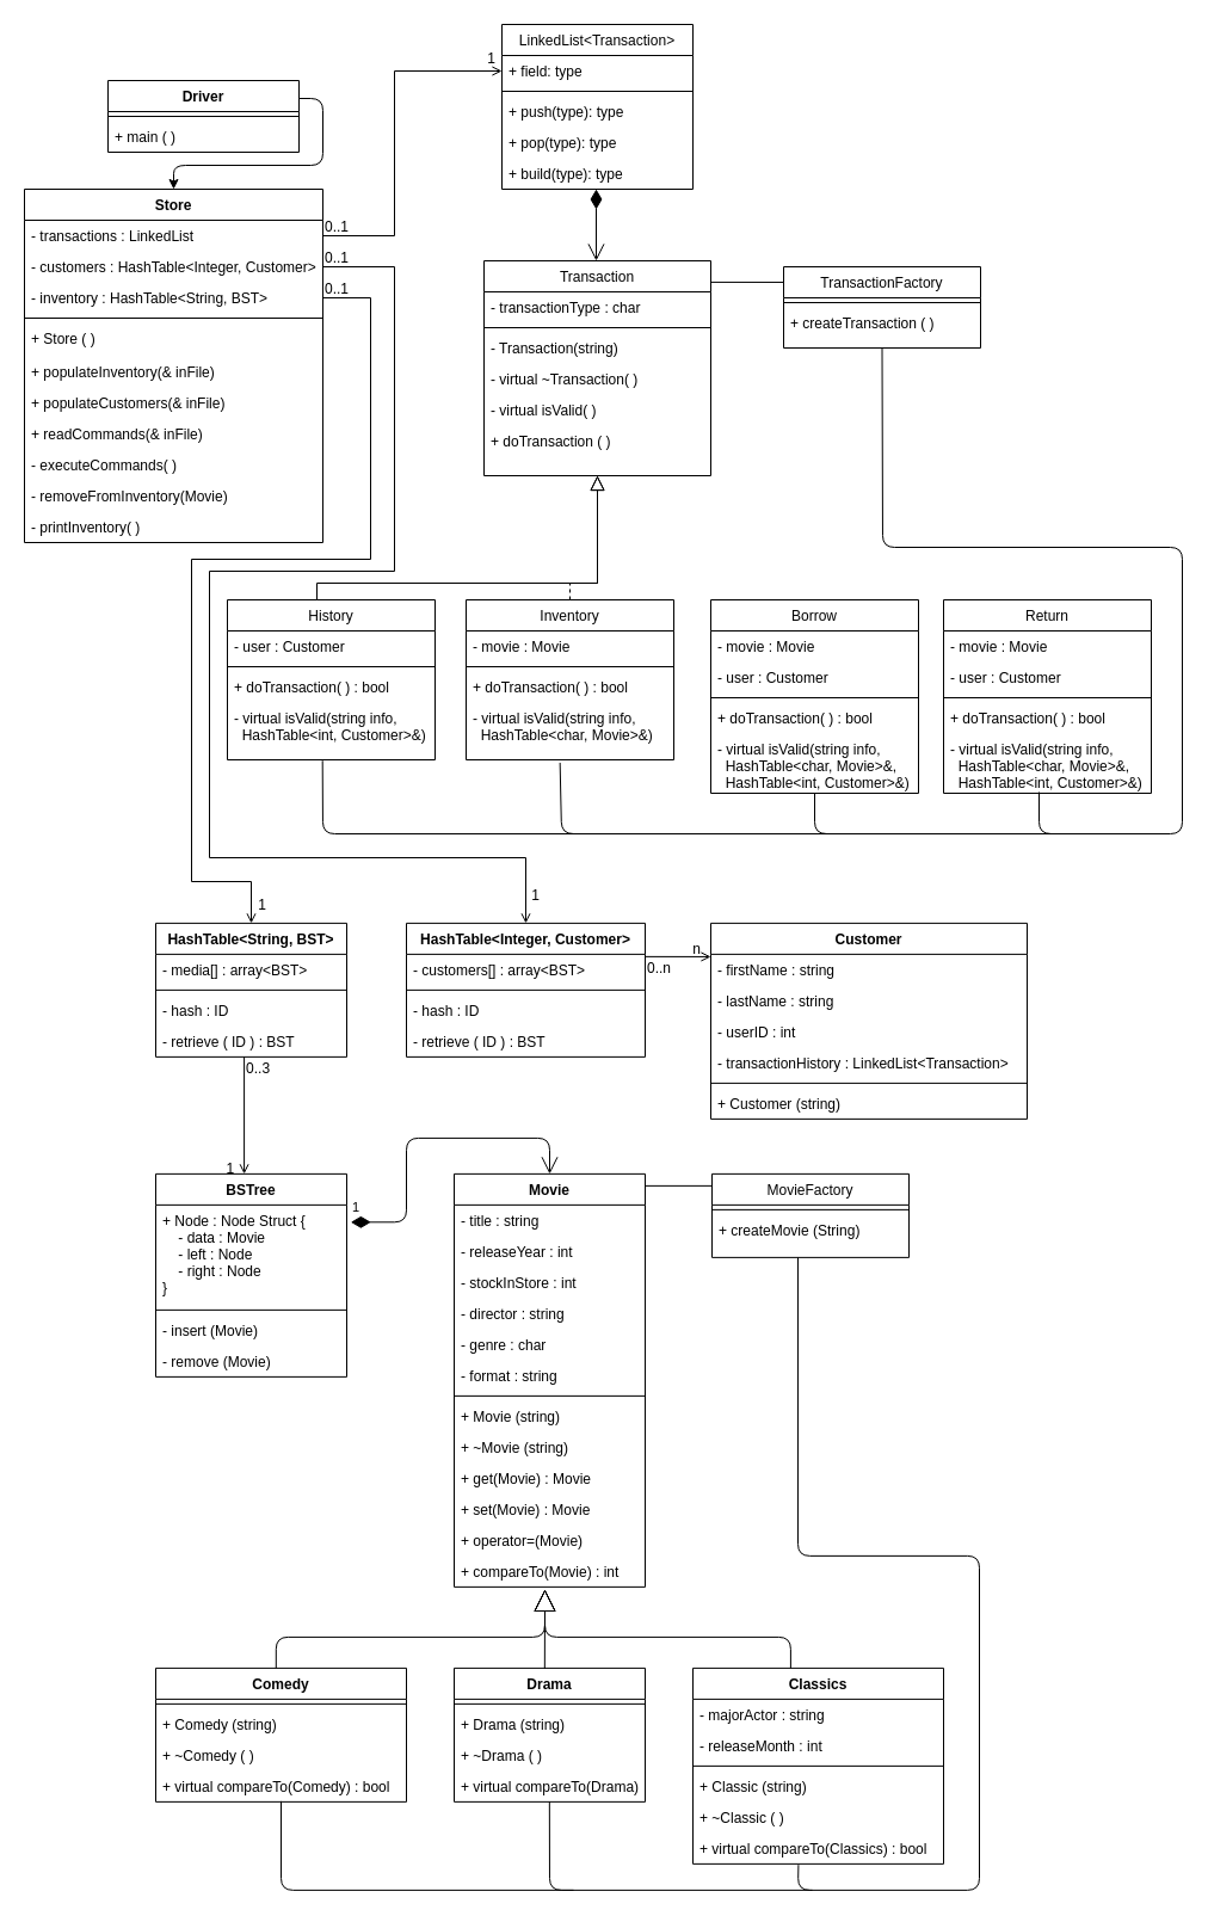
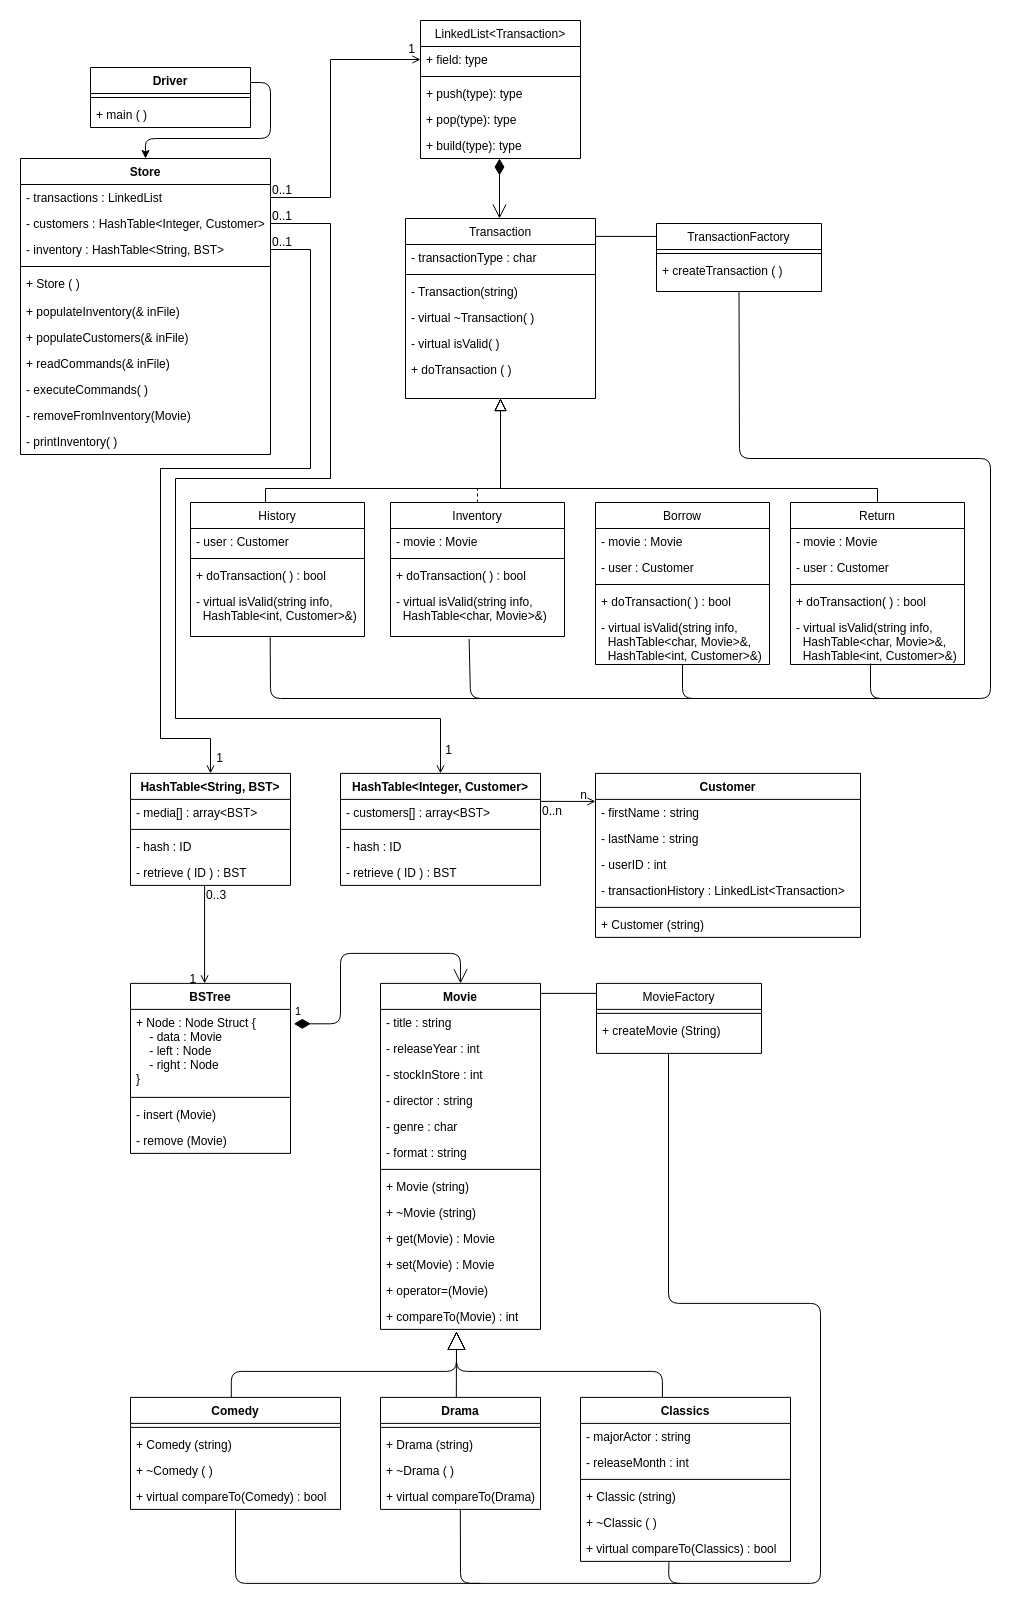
+ <mxCell id="38" value="" style="endArrow=block;endSize=10;endFill=0;shadow=0;strokeWidth=1;rounded=0;edgeStyle=elbowEdgeStyle;elbow=vertical;entryX=0.5;entryY=1;entryDx=0;entryDy=0;exitX=0.5;exitY=0;exitDx=0;exitDy=0;" parent="1" source="128" target="15" edge="1"><mxGeometry width="160" relative="1" as="geometry"><mxPoint x="770" y="528" as="sourcePoint" /><mxPoint x="595" y="598" as="targetPoint" /><Array as="points"><mxPoint x="690" y="488" /></Array></mxGeometry></mxCell>
